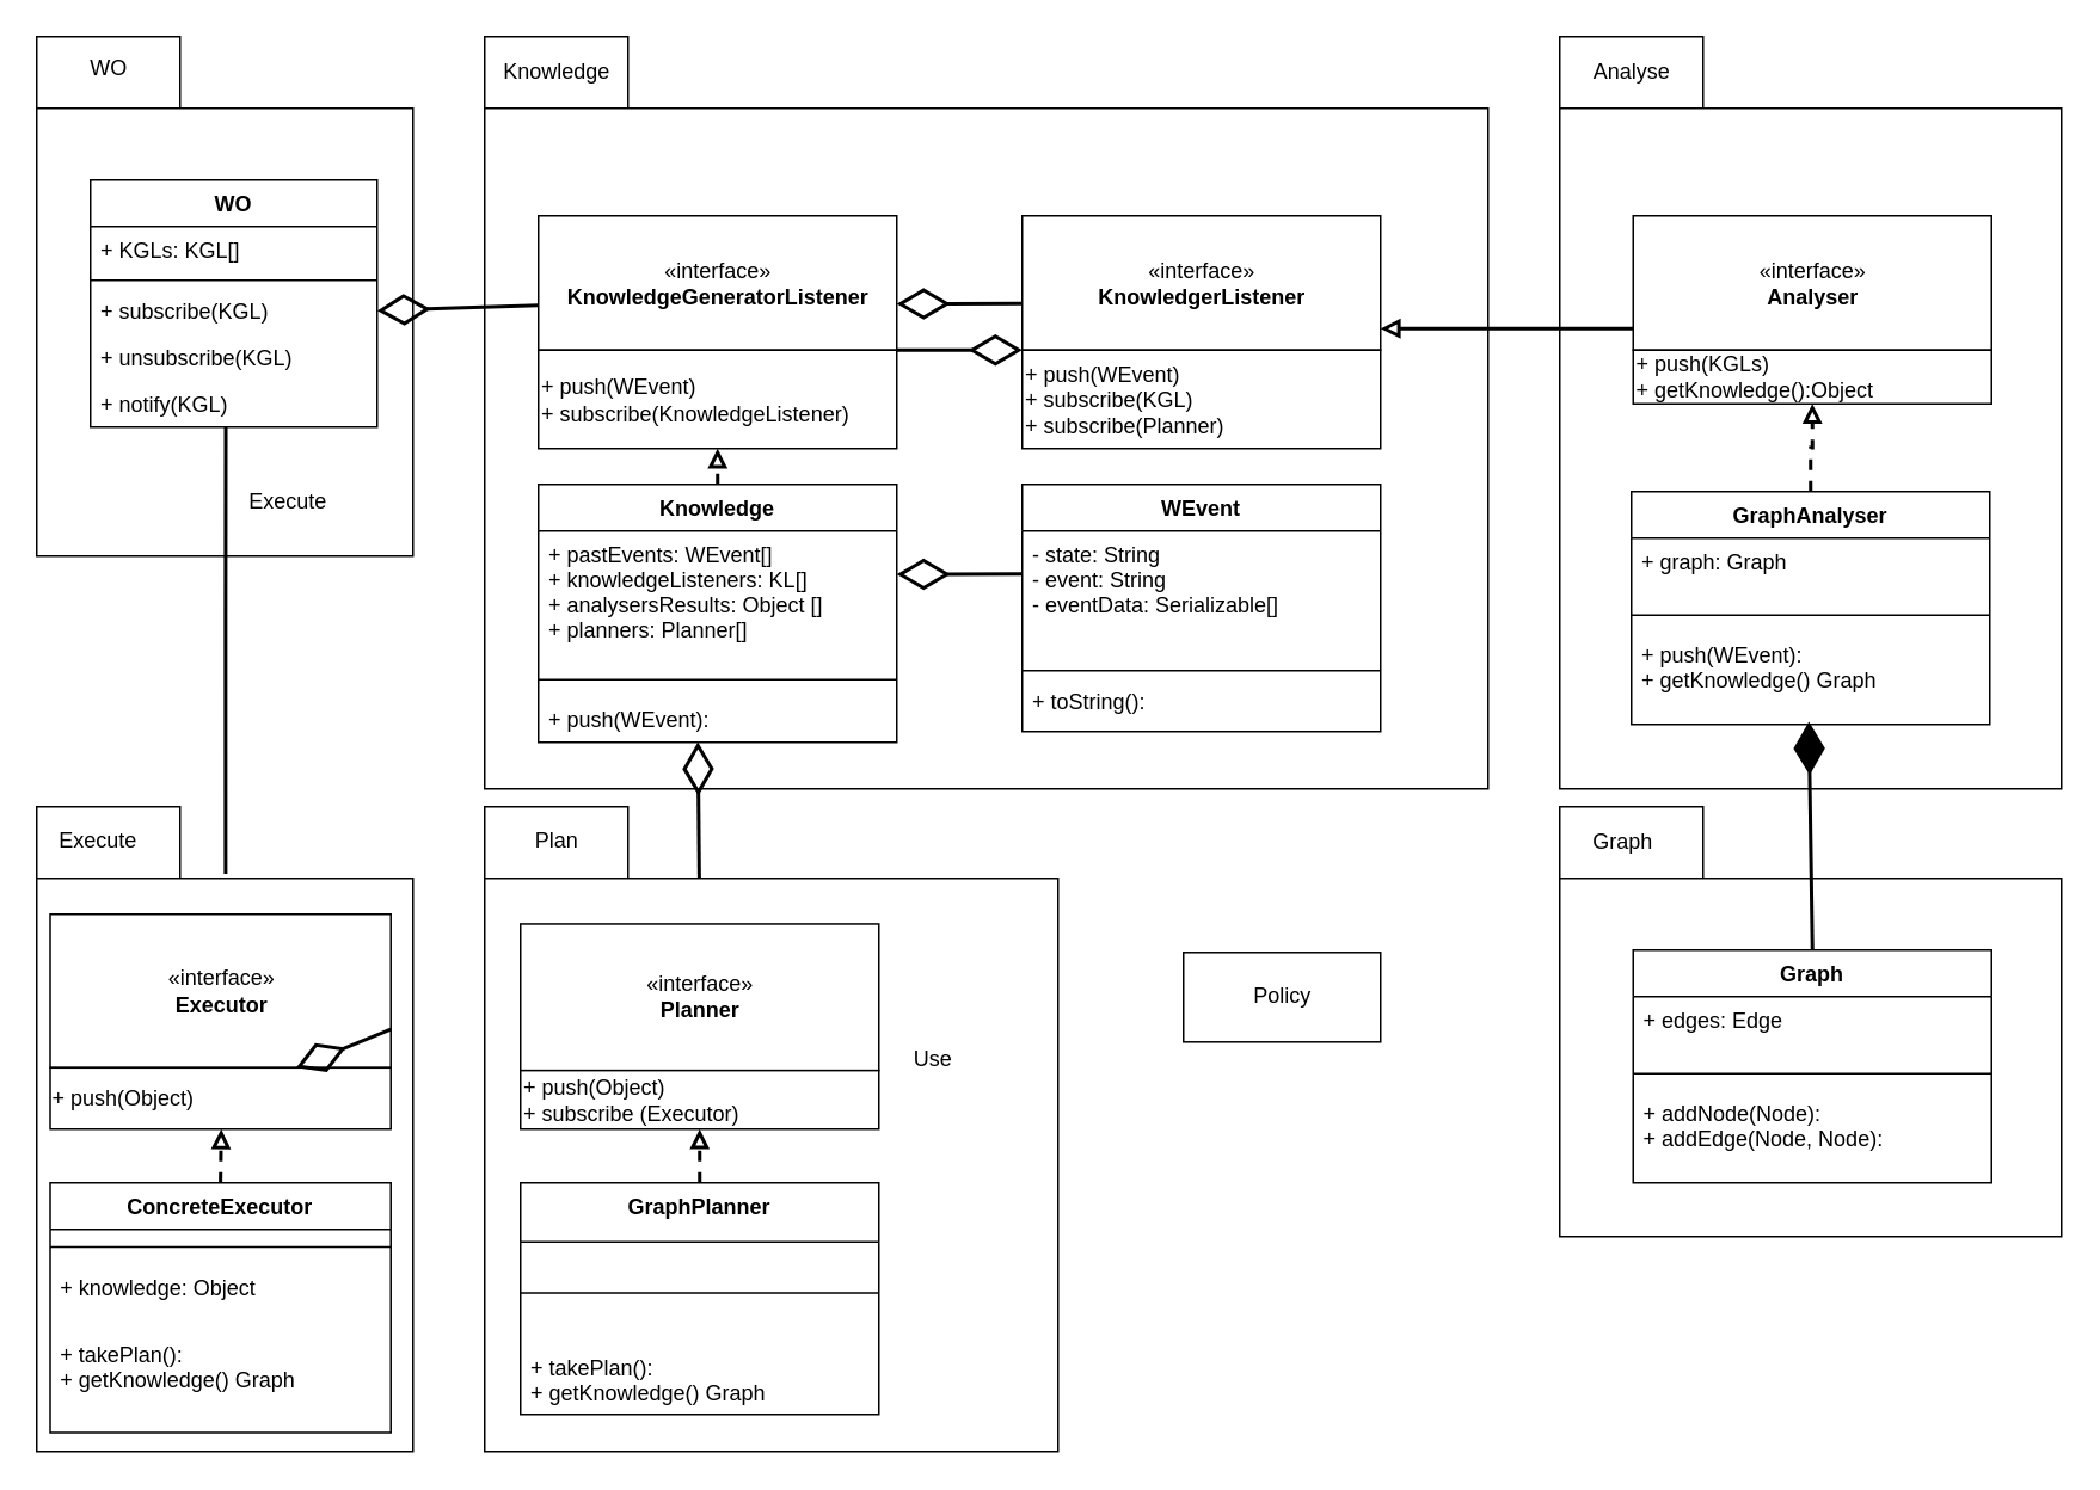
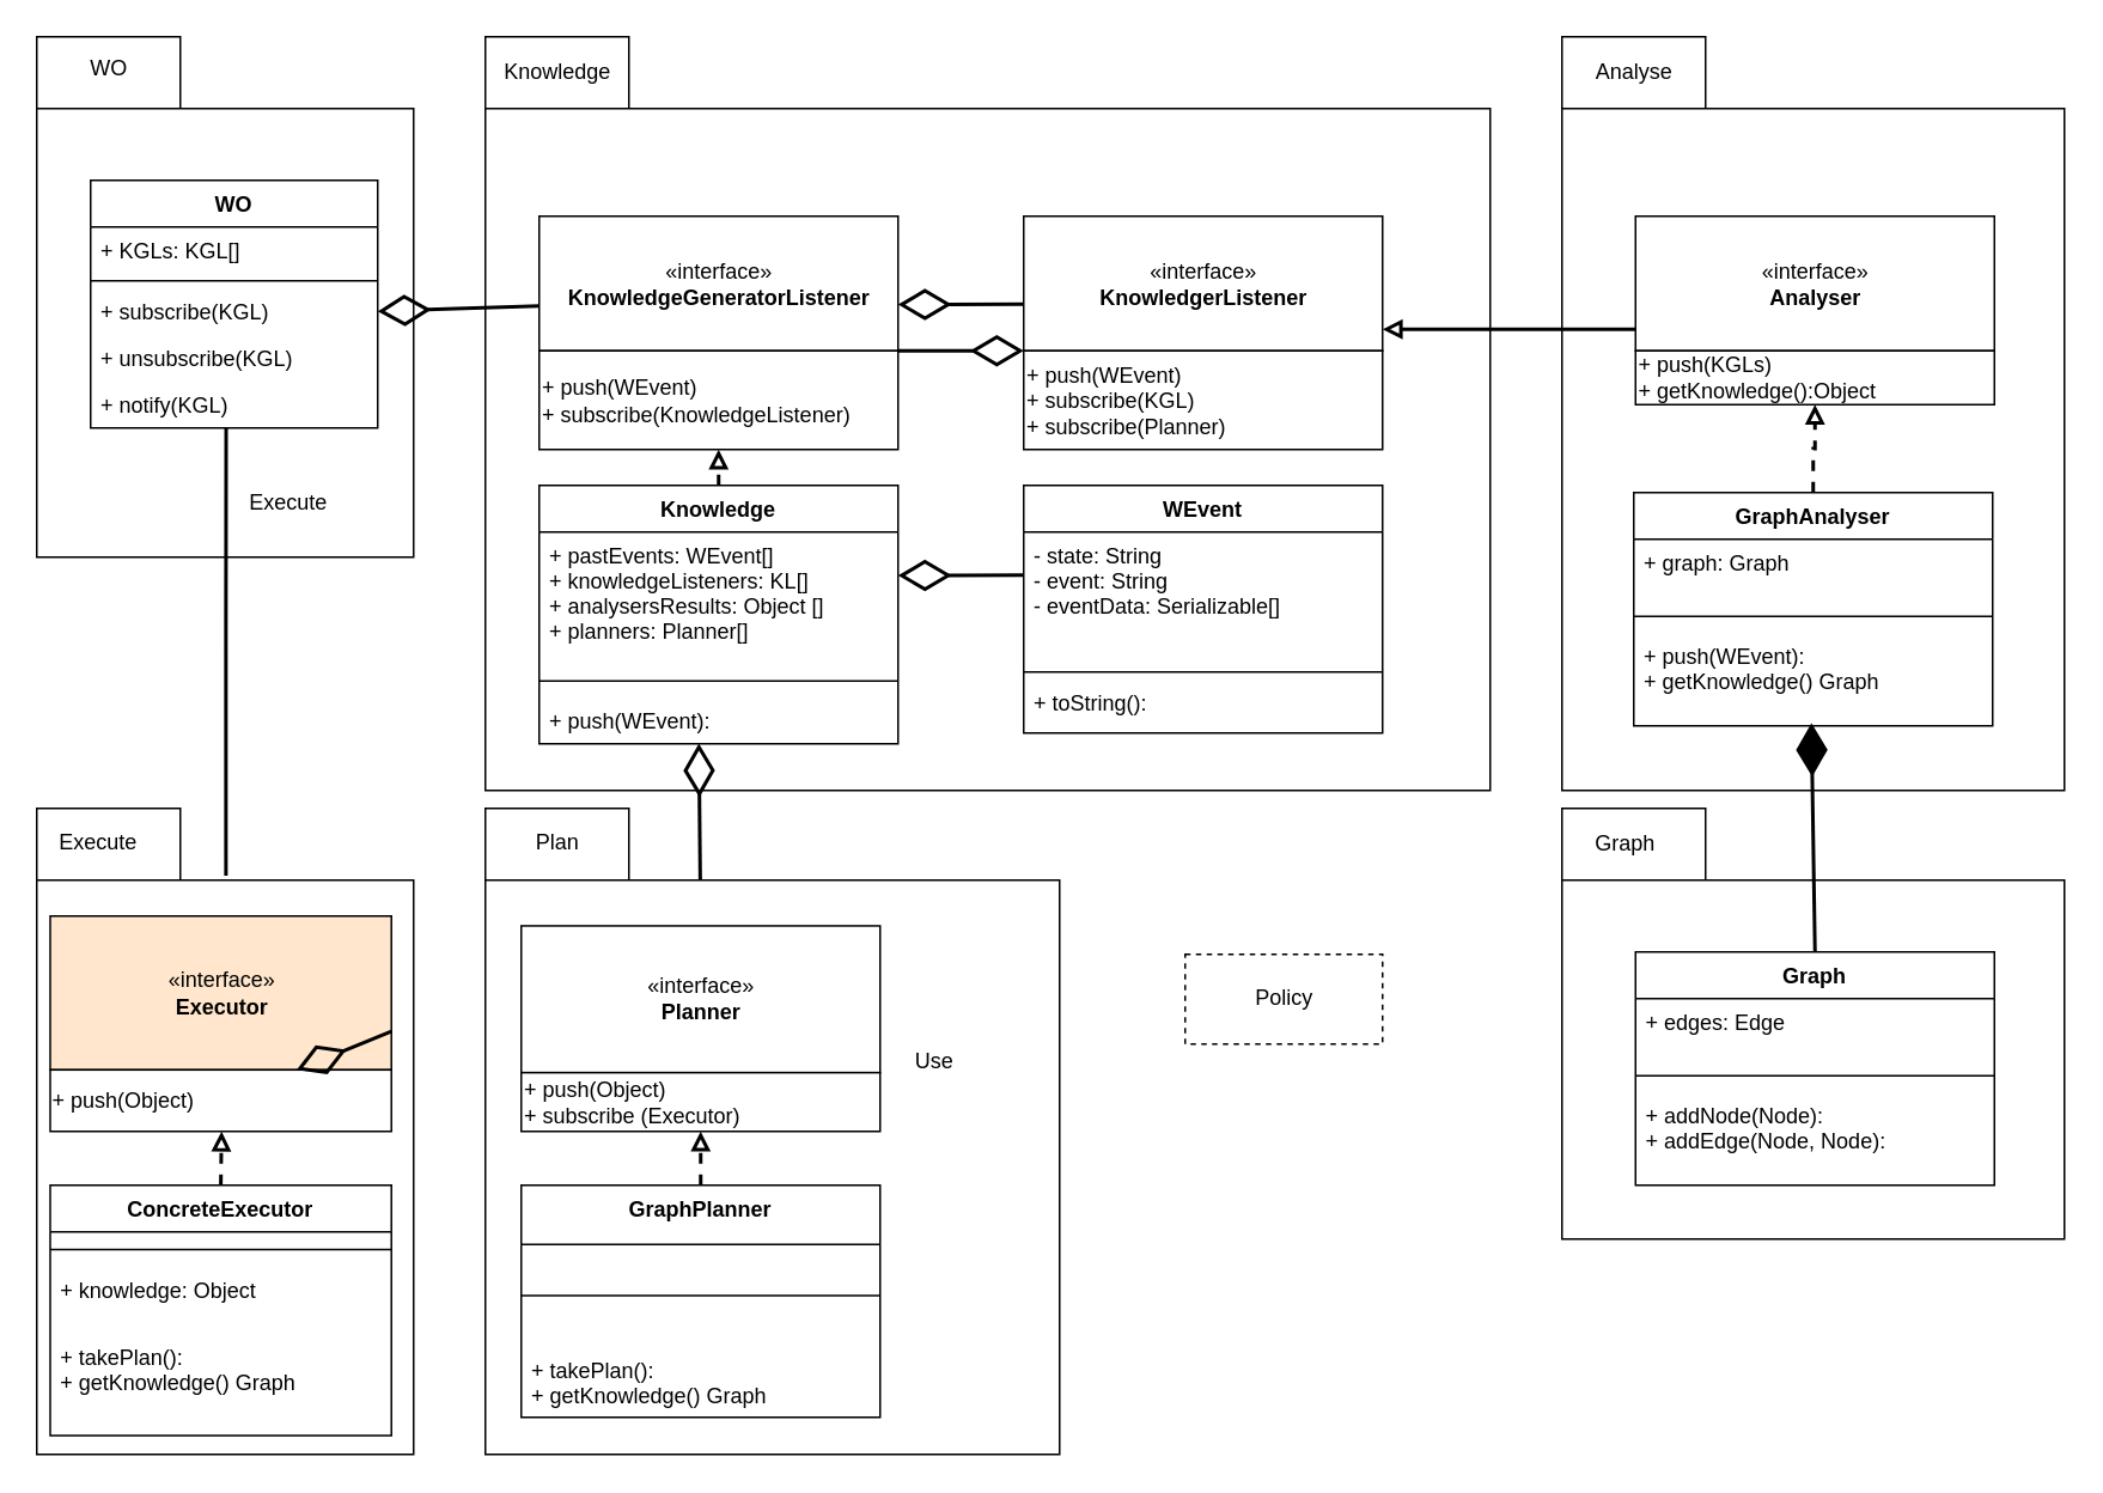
- <mxCell id="65" value="«interface»&lt;br&gt;&lt;span style=&quot;font-weight: 700&quot;&gt;Executor&lt;/span&gt;" style="html=1;" vertex="1" parent="64"><mxGeometry width="190.149" height="85.714" as="geometry" /></mxCell>
+ <mxCell id="65" value="«interface»&lt;br&gt;&lt;span style=&quot;font-weight: 700&quot;&gt;Executor&lt;/span&gt;" style="html=1;fillColor=#ffe6cc;" vertex="1" parent="64"><mxGeometry width="190.149" height="85.714" as="geometry" /></mxCell>
- <mxCell id="80" value="Policy" style="html=1;" vertex="1" parent="1"><mxGeometry x="660" y="531.36" width="110" height="50" as="geometry" /></mxCell>
+ <mxCell id="80" value="Policy" style="html=1;dashed=1;" vertex="1" parent="1"><mxGeometry x="660" y="531.36" width="110" height="50" as="geometry" /></mxCell>
